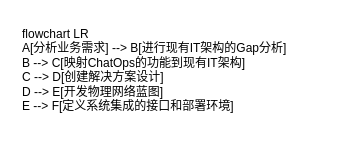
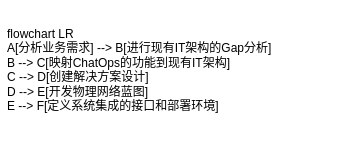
- <mxCell id="2" value="flowchart LR&#10;A[分析业务需求] --&gt; B[进行现有IT架构的Gap分析]&#10;B --&gt; C[映射ChatOps的功能到现有IT架构]&#10;C --&gt; D[创建解决方案设计]&#10;D --&gt; E[开发物理网络蓝图]&#10;E --&gt; F[定义系统集成的接口和部署环境]" style="text;whiteSpace=wrap;html=1;" vertex="1" parent="1"><mxGeometry x="20" y="20" width="300" height="110" as="geometry" /></mxCell>
+ <mxCell id="2" value="flowchart LR&#10;A[分析业务需求] --&gt; B[进行现有IT架构的Gap分析]&#10;B --&gt; C[映射ChatOps的功能到现有IT架构]&#10;C --&gt; D[创建解决方案设计]&#10;D --&gt; E[开发物理网络蓝图]&#10;E --&gt; F[定义系统集成的接口和部署环境]" style="text;whiteSpace=wrap;html=1;" vertex="1" parent="1"><mxGeometry x="5" y="20" width="300" height="110" as="geometry" /></mxCell>
